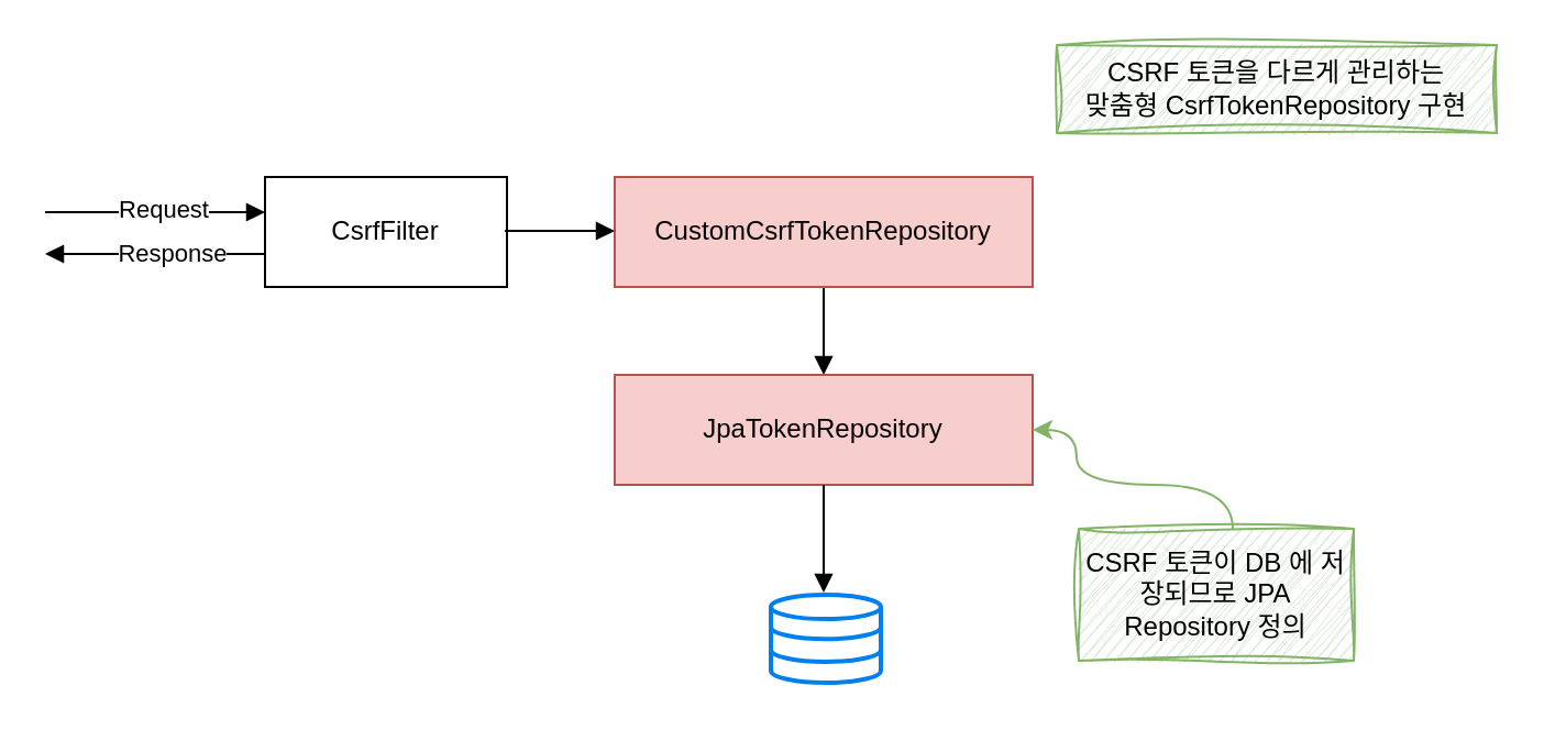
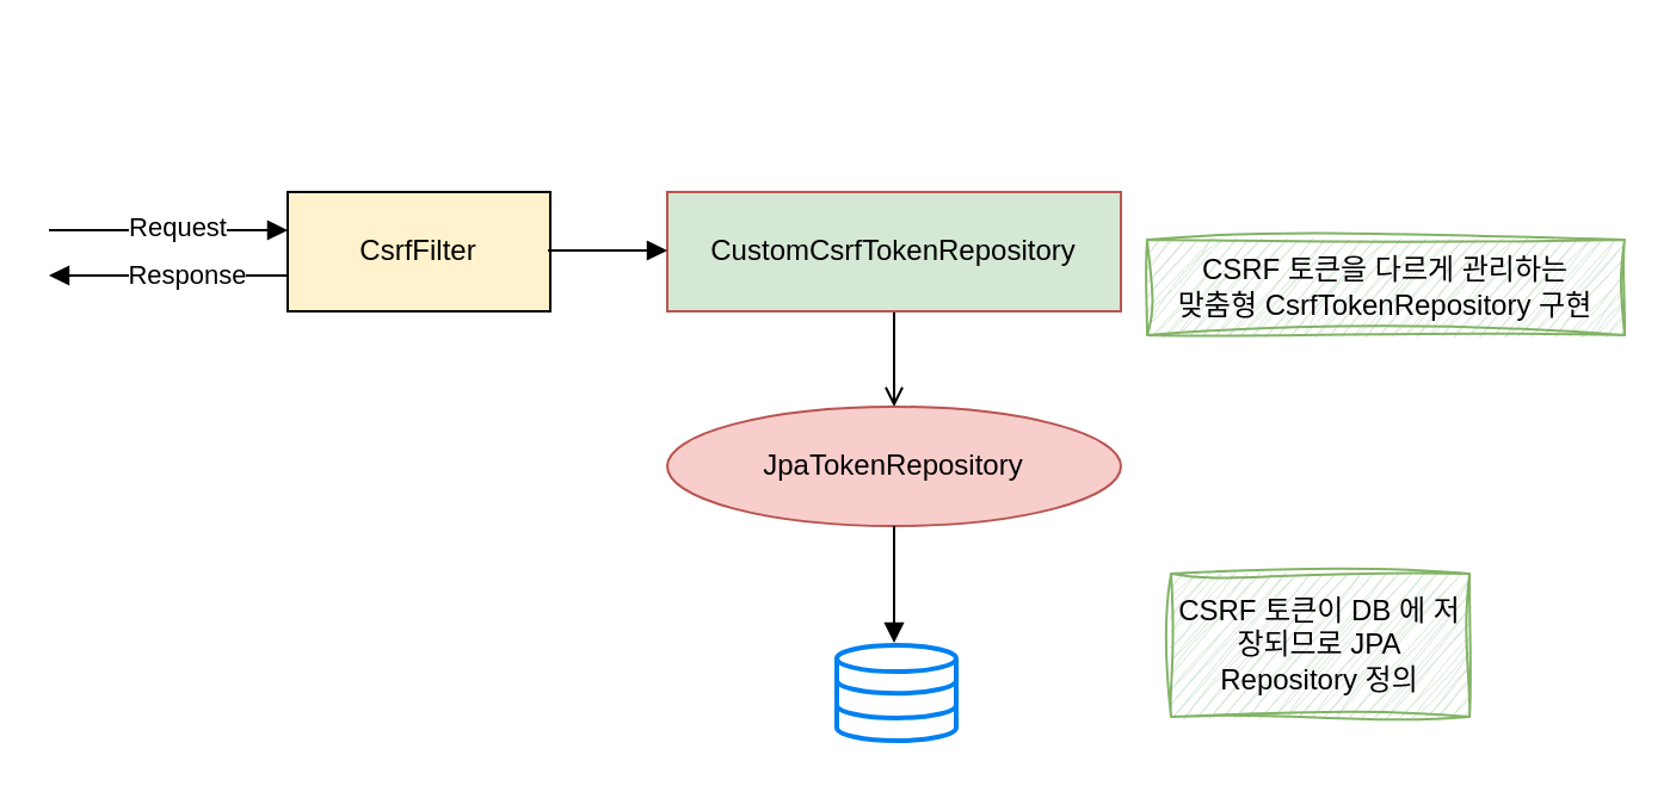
- <mxCell id="13" value="CSRF 토큰을 다르게 관리하는 &lt;br&gt;맞춤형 CsrfTokenRepository 구현" style="text;html=1;align=center;verticalAlign=middle;whiteSpace=wrap;rounded=0;fillColor=#d5e8d4;strokeColor=#82b366;sketch=1;curveFitting=1;jiggle=2;" vertex="1" parent="1"><mxGeometry x="480" y="20" width="200" height="40" as="geometry" /></mxCell>
+ <mxCell id="13" value="CSRF 토큰을 다르게 관리하는 &lt;br&gt;맞춤형 CsrfTokenRepository 구현" style="text;html=1;align=center;verticalAlign=middle;whiteSpace=wrap;rounded=0;fillColor=#d5e8d4;strokeColor=#82b366;sketch=1;curveFitting=1;jiggle=2;" vertex="1" parent="1"><mxGeometry x="480" y="100" width="200" height="40" as="geometry" /></mxCell>
- <mxCell id="4" value="CsrfFilter" style="rounded=0;whiteSpace=wrap;html=1;" vertex="1" parent="1"><mxGeometry x="120" y="80" width="110" height="50" as="geometry" /></mxCell>
+ <mxCell id="4" value="CsrfFilter" style="rounded=0;whiteSpace=wrap;html=1;fillColor=#fff2cc;" vertex="1" parent="1"><mxGeometry x="120" y="80" width="110" height="50" as="geometry" /></mxCell>
- <mxCell id="3" value="CustomCsrfTokenRepository" style="rounded=0;whiteSpace=wrap;html=1;fillColor=#f8cecc;strokeColor=#b85450;" vertex="1" parent="1"><mxGeometry x="279" y="80" width="190" height="50" as="geometry" /></mxCell>
+ <mxCell id="3" value="CustomCsrfTokenRepository" style="rounded=0;whiteSpace=wrap;html=1;fillColor=#d5e8d4;strokeColor=#b85450;" vertex="1" parent="1"><mxGeometry x="279" y="80" width="190" height="50" as="geometry" /></mxCell>
- <mxCell id="2" style="edgeStyle=orthogonalEdgeStyle;rounded=0;orthogonalLoop=1;jettySize=auto;html=1;entryX=0.5;entryY=0;entryDx=0;entryDy=0;endArrow=block;endFill=1;" edge="1" parent="1" source="3" target="5"><mxGeometry relative="1" as="geometry" /></mxCell>
+ <mxCell id="2" style="edgeStyle=orthogonalEdgeStyle;rounded=0;orthogonalLoop=1;jettySize=auto;html=1;entryX=0.5;entryY=0;entryDx=0;entryDy=0;endArrow=open;endFill=1;" edge="1" parent="1" source="3" target="5"><mxGeometry relative="1" as="geometry" /></mxCell>
- <mxCell id="5" value="JpaTokenRepository" style="rounded=0;whiteSpace=wrap;html=1;fillColor=#f8cecc;strokeColor=#b85450;" vertex="1" parent="1"><mxGeometry x="279" y="170" width="190" height="50" as="geometry" /></mxCell>
+ <mxCell id="5" value="JpaTokenRepository" style="ellipse;whiteSpace=wrap;html=1;fillColor=#f8cecc;strokeColor=#b85450;" vertex="1" parent="1"><mxGeometry x="279" y="170" width="190" height="50" as="geometry" /></mxCell>
- <mxCell id="14" style="edgeStyle=orthogonalEdgeStyle;rounded=0;orthogonalLoop=1;jettySize=auto;html=1;entryX=1;entryY=0.5;entryDx=0;entryDy=0;fillColor=#d5e8d4;strokeColor=#82b366;curved=1;" edge="1" parent="1" source="15" target="5"><mxGeometry relative="1" as="geometry"><Array as="points"><mxPoint x="560" y="220" /><mxPoint x="489" y="220" /><mxPoint x="489" y="195" /></Array></mxGeometry></mxCell>
